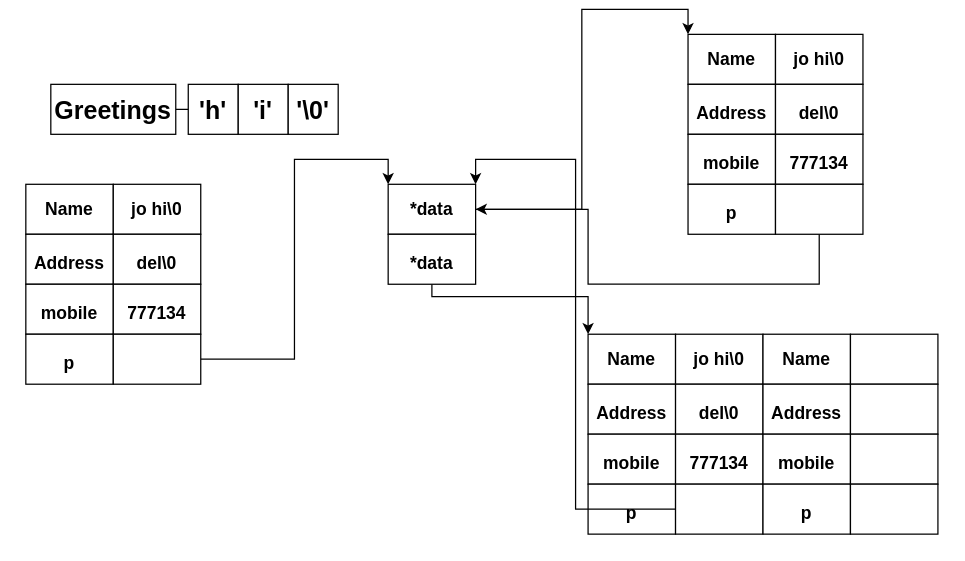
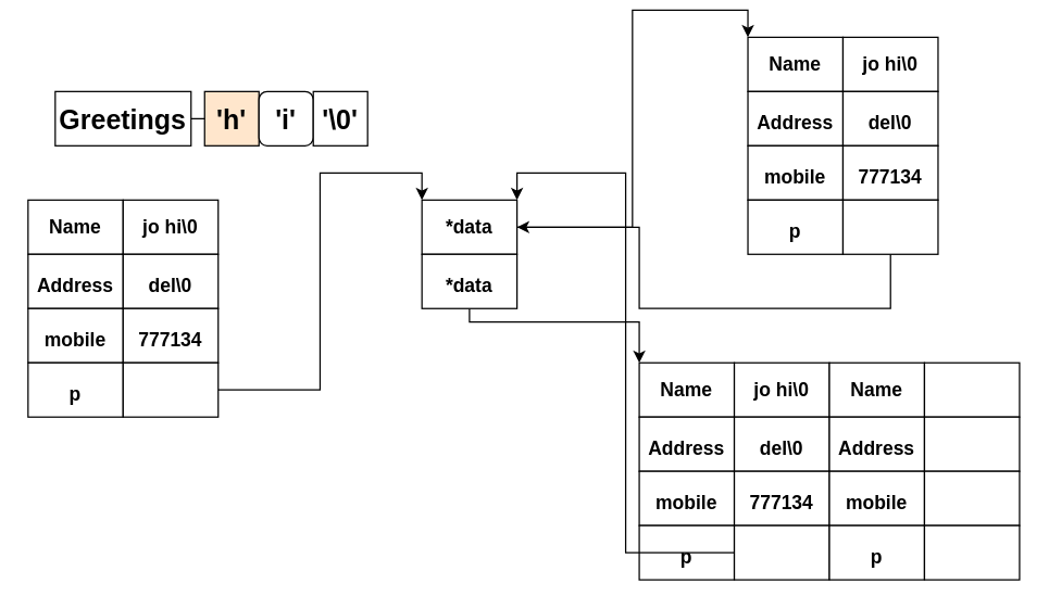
- <mxCell id="4" value="'h'" style="whiteSpace=wrap;html=1;aspect=fixed;fontSize=20;fontStyle=1" vertex="1" parent="1"><mxGeometry x="150" y="60" width="40" height="40" as="geometry" /></mxCell>
+ <mxCell id="4" value="'h'" style="whiteSpace=wrap;html=1;aspect=fixed;fontSize=20;fontStyle=1;fillColor=#ffe6cc;" vertex="1" parent="1"><mxGeometry x="150" y="60" width="40" height="40" as="geometry" /></mxCell>
- <mxCell id="5" value="'i'" style="whiteSpace=wrap;html=1;aspect=fixed;fontSize=20;fontStyle=1" vertex="1" parent="1"><mxGeometry x="190" y="60" width="40" height="40" as="geometry" /></mxCell>
+ <mxCell id="5" value="'i'" style="whiteSpace=wrap;html=1;aspect=fixed;fontSize=20;fontStyle=1;rounded=1;" vertex="1" parent="1"><mxGeometry x="190" y="60" width="40" height="40" as="geometry" /></mxCell>
